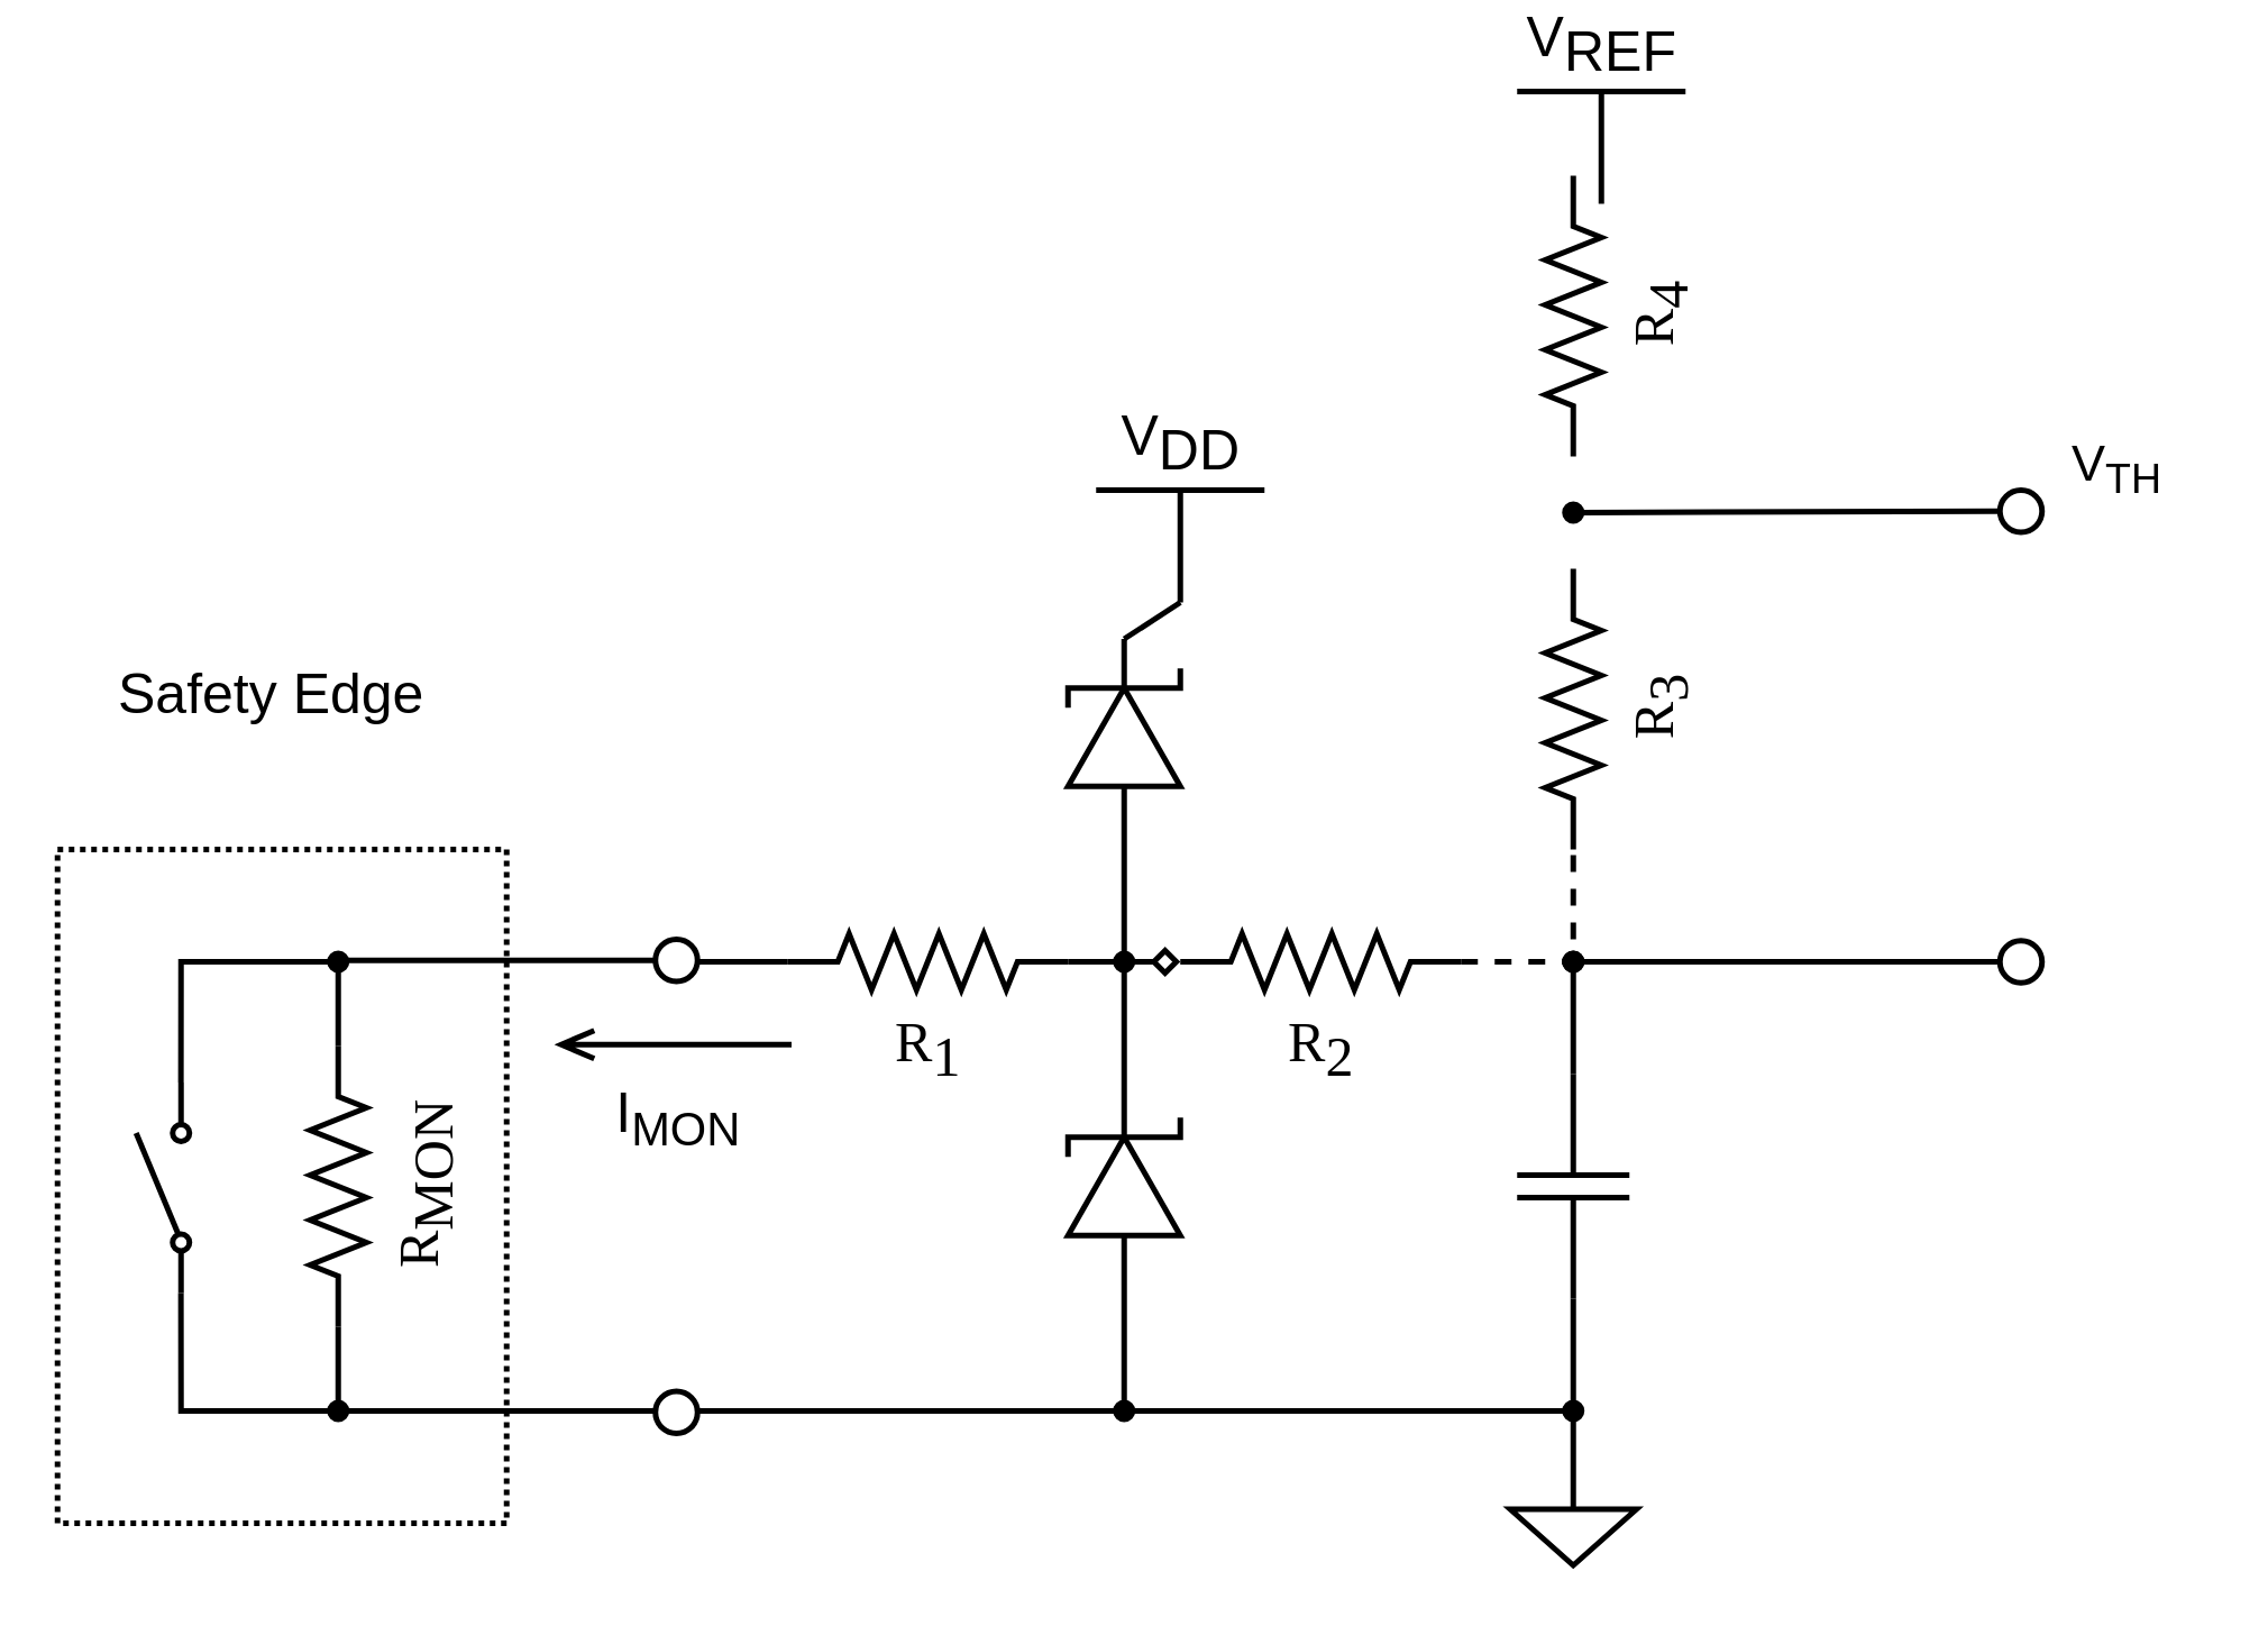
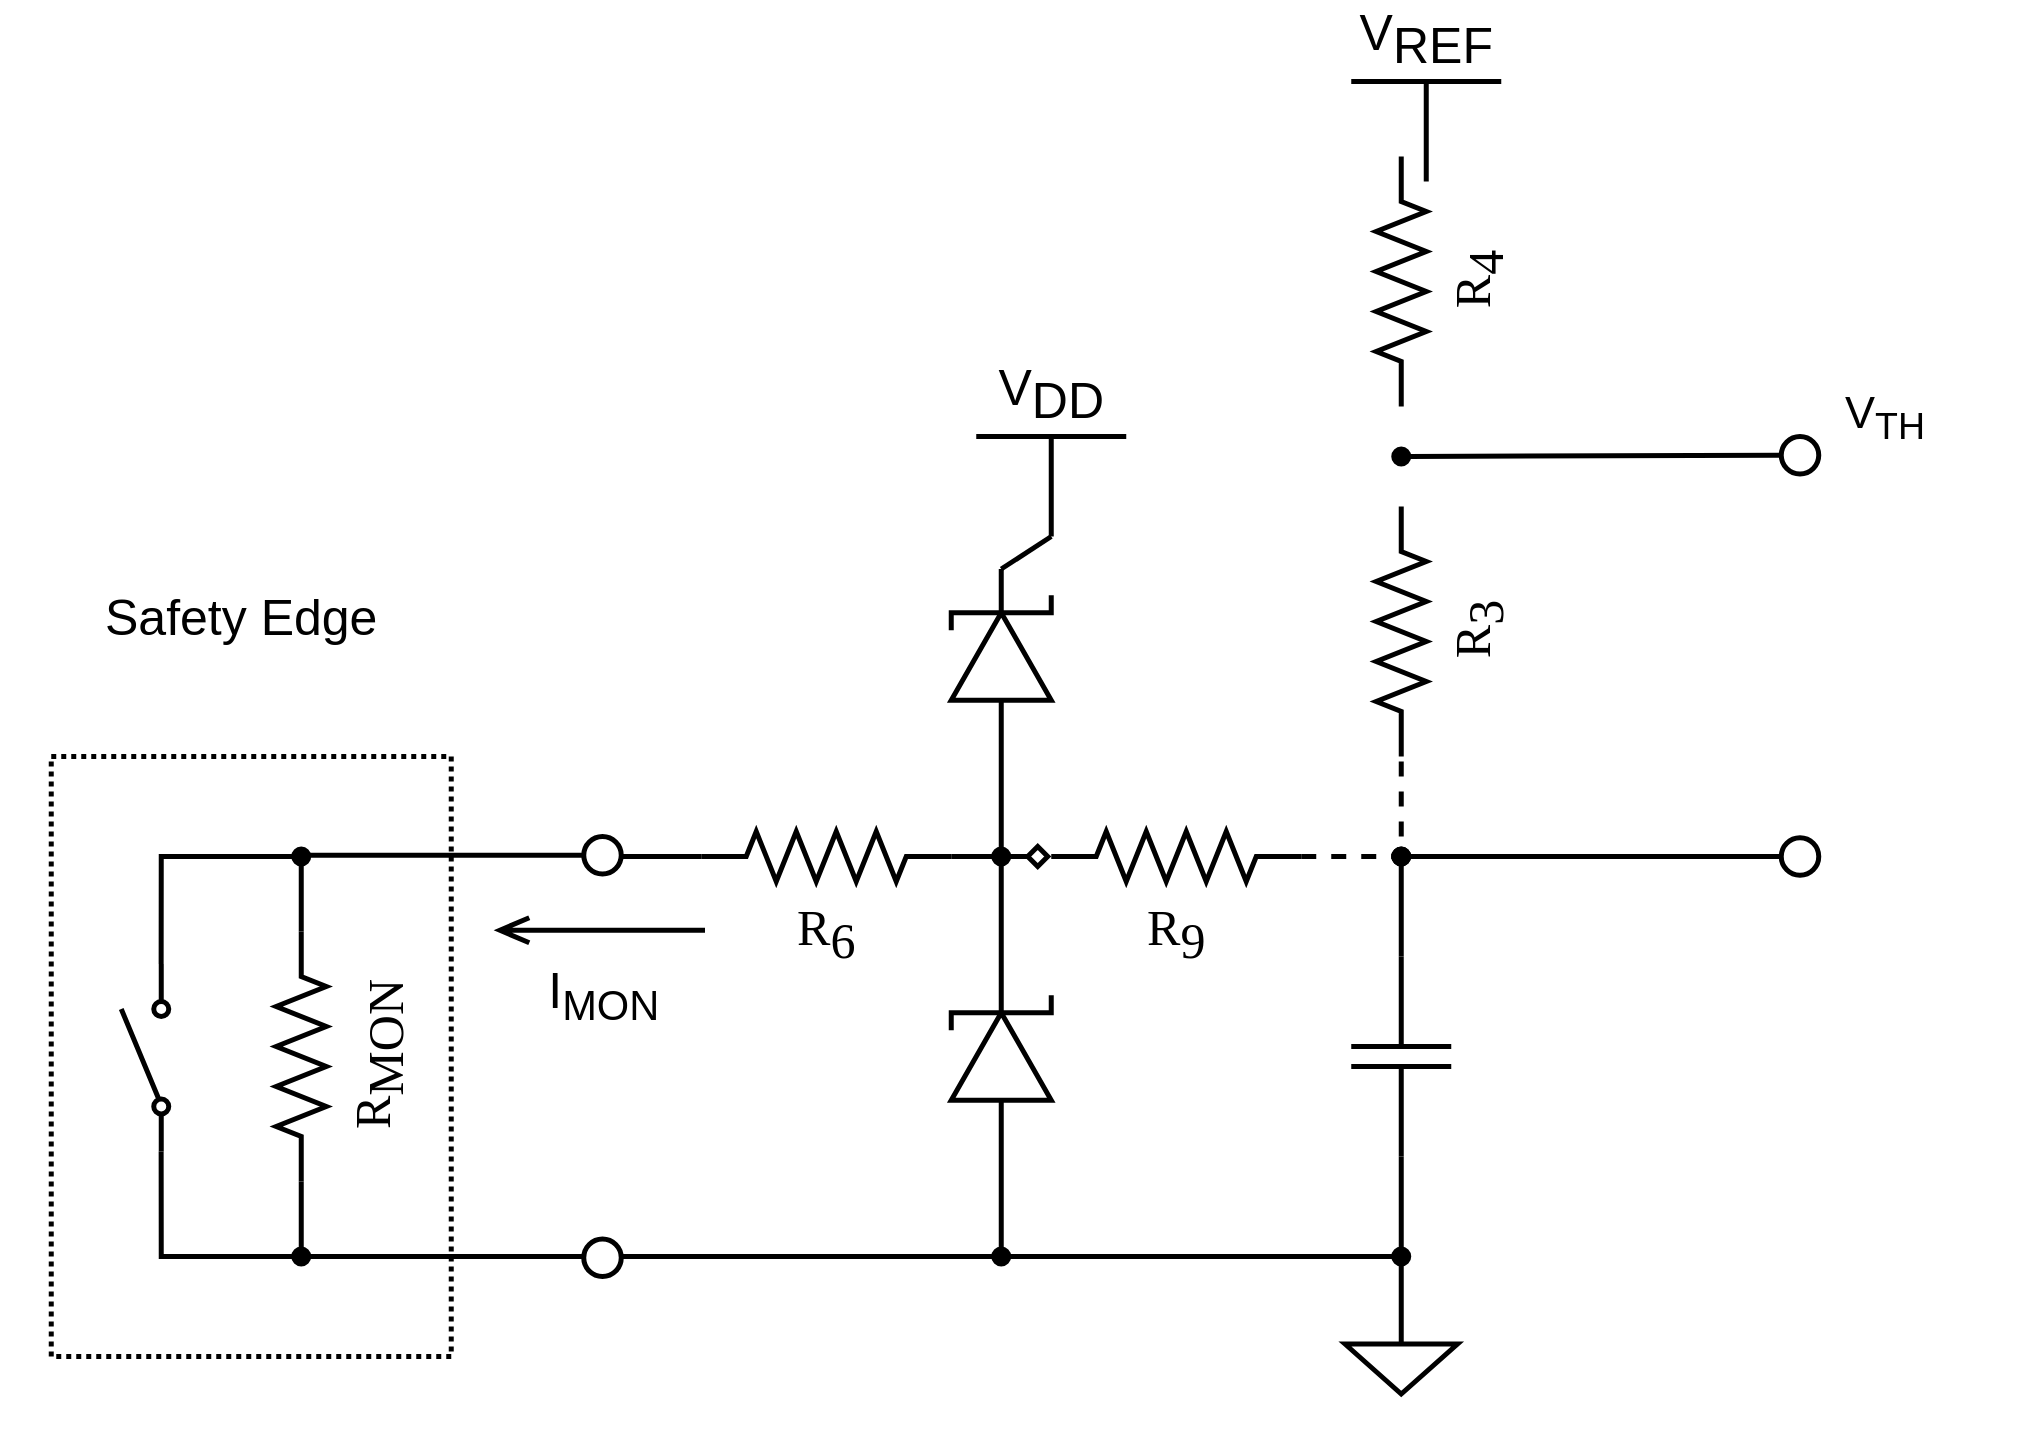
- <mxCell id="6" value="R&lt;sub style=&quot;font-size: 20px;&quot;&gt;1&lt;/sub&gt;" style="verticalLabelPosition=bottom;shadow=0;dashed=0;align=center;fillColor=#ffffff;html=1;verticalAlign=top;strokeWidth=2;shape=mxgraph.electrical.resistors.resistor_2;rounded=1;comic=0;labelBackgroundColor=none;fontFamily=Verdana;fontSize=20;fontColor=#000000;" parent="1" vertex="1"><mxGeometry x="280" y="320" width="100" height="20" as="geometry" /></mxCell>
+ <mxCell id="6" value="R&lt;sub style=&quot;font-size: 20px;&quot;&gt;6&lt;/sub&gt;" style="verticalLabelPosition=bottom;shadow=0;dashed=0;align=center;fillColor=#ffffff;html=1;verticalAlign=top;strokeWidth=2;shape=mxgraph.electrical.resistors.resistor_2;rounded=1;comic=0;labelBackgroundColor=none;fontFamily=Verdana;fontSize=20;fontColor=#000000;" parent="1" vertex="1"><mxGeometry x="280" y="320" width="100" height="20" as="geometry" /></mxCell>
- <mxCell id="8" value="R&lt;sub style=&quot;font-size: 20px;&quot;&gt;2&lt;/sub&gt;" style="verticalLabelPosition=bottom;shadow=0;dashed=0;align=center;fillColor=#ffffff;html=1;verticalAlign=top;strokeWidth=2;shape=mxgraph.electrical.resistors.resistor_2;rounded=1;comic=0;labelBackgroundColor=none;fontFamily=Verdana;fontSize=20;fontColor=#000000;" parent="1" vertex="1"><mxGeometry x="420" y="320" width="100" height="20" as="geometry" /></mxCell>
+ <mxCell id="8" value="R&lt;sub style=&quot;font-size: 20px;&quot;&gt;9&lt;/sub&gt;" style="verticalLabelPosition=bottom;shadow=0;dashed=0;align=center;fillColor=#ffffff;html=1;verticalAlign=top;strokeWidth=2;shape=mxgraph.electrical.resistors.resistor_2;rounded=1;comic=0;labelBackgroundColor=none;fontFamily=Verdana;fontSize=20;fontColor=#000000;" parent="1" vertex="1"><mxGeometry x="420" y="320" width="100" height="20" as="geometry" /></mxCell>
